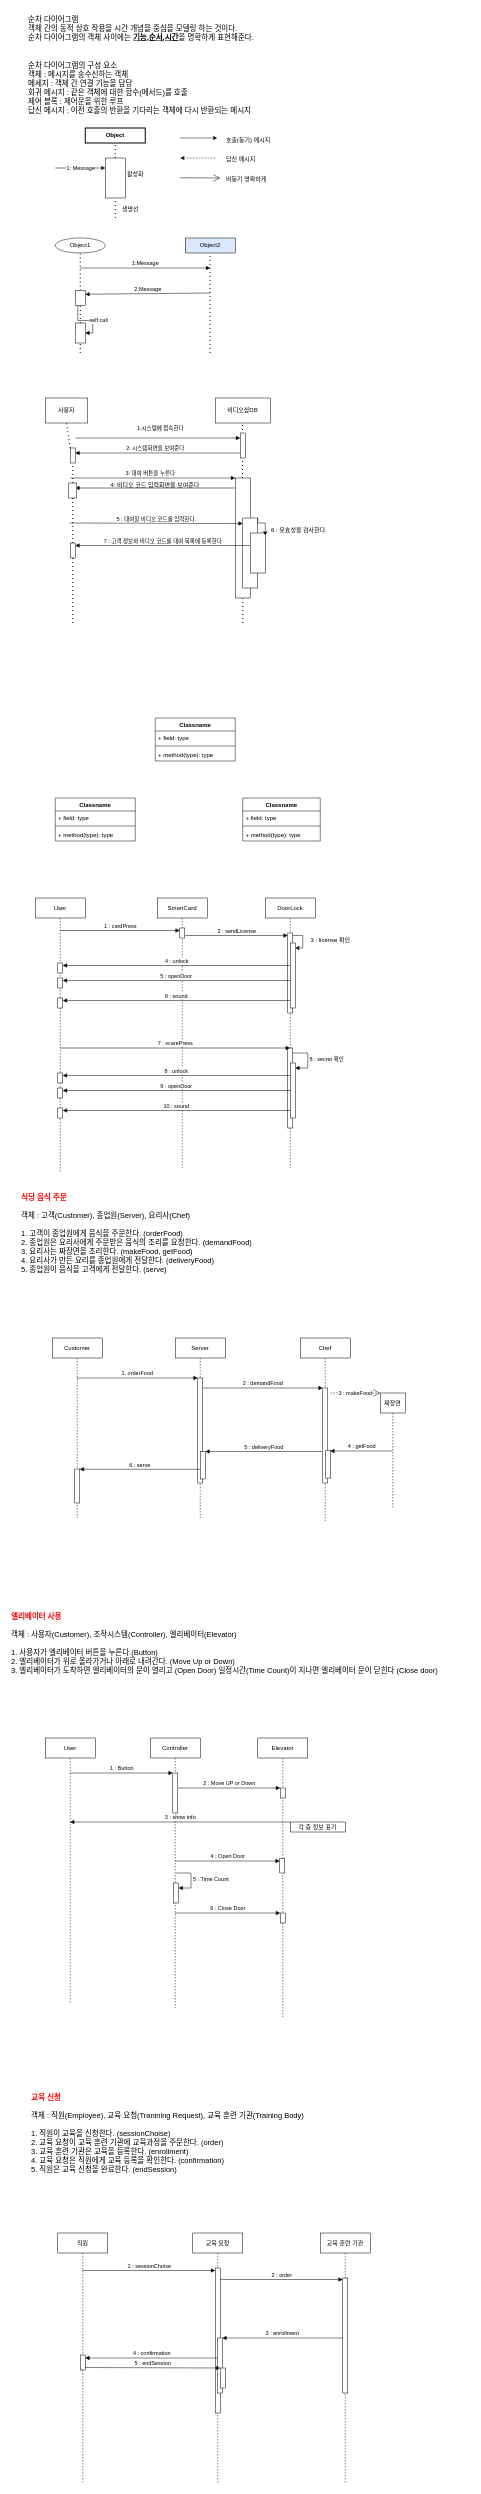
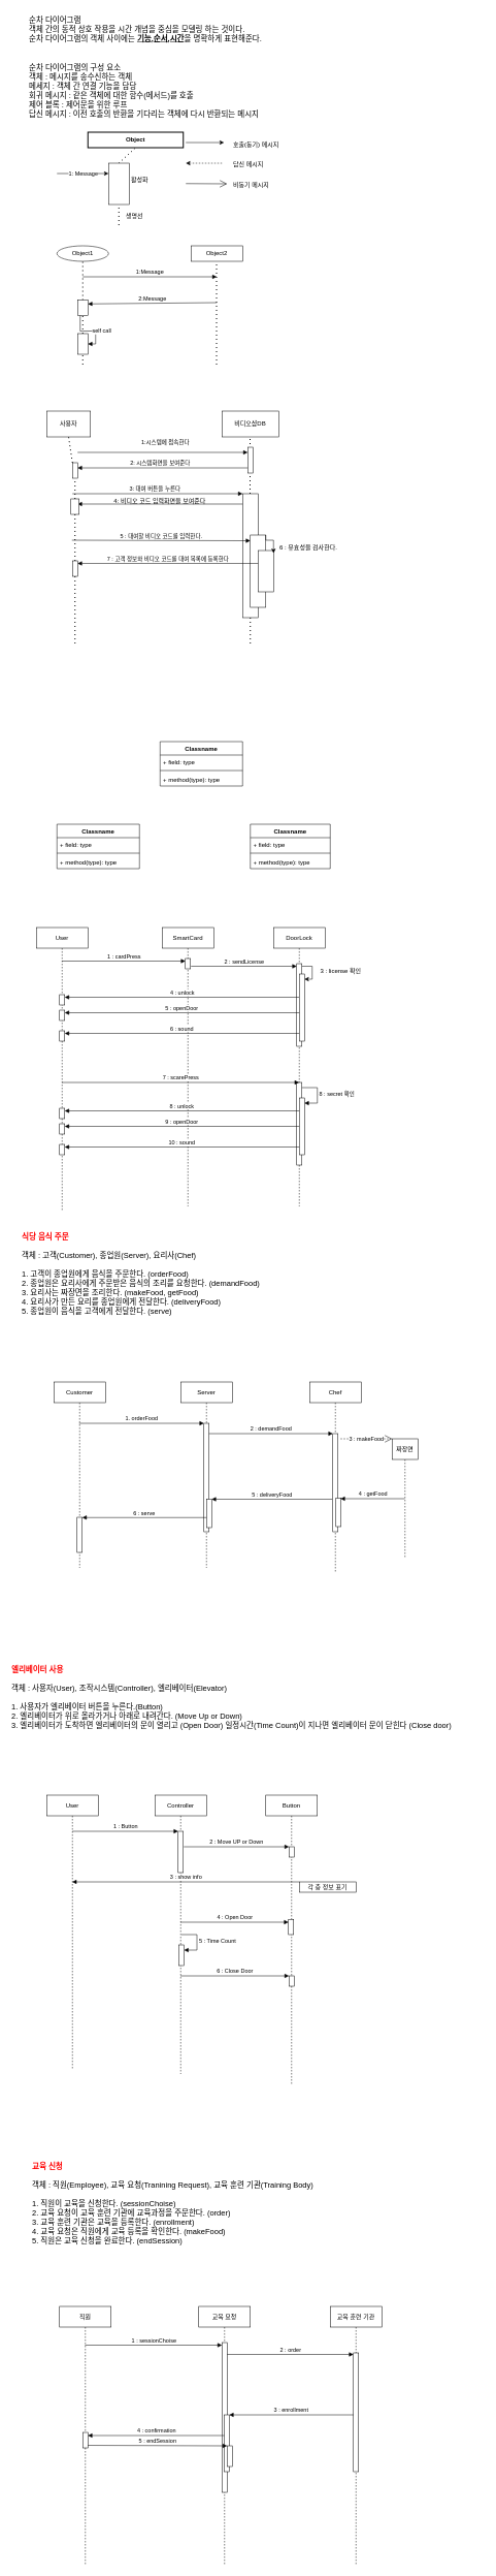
- <mxCell id="5" value="&lt;b&gt;Object&lt;/b&gt;" style="rounded=0;whiteSpace=wrap;html=1;strokeWidth=2;" vertex="1" parent="1"><mxGeometry x="170" y="255" width="120" height="30" as="geometry" /></mxCell>
+ <mxCell id="5" value="&lt;b&gt;Object&lt;/b&gt;" style="rounded=0;whiteSpace=wrap;html=1;strokeWidth=2;" vertex="1" parent="1"><mxGeometry x="170" y="255" width="185" height="30" as="geometry" /></mxCell>
- <mxCell id="18" value="비동기 명확하게" style="text;html=1;align=left;verticalAlign=middle;resizable=0;points=[];autosize=1;strokeColor=none;fillColor=none;" vertex="1" parent="1"><mxGeometry x="450" y="343" width="100" height="30" as="geometry" /></mxCell>
+ <mxCell id="18" value="비동기 메시지" style="text;html=1;align=left;verticalAlign=middle;resizable=0;points=[];autosize=1;strokeColor=none;fillColor=none;" vertex="1" parent="1"><mxGeometry x="450" y="343" width="100" height="30" as="geometry" /></mxCell>
- <mxCell id="20" value="Object2" style="html=1;whiteSpace=wrap;fillColor=#dae8fc;" vertex="1" parent="1"><mxGeometry x="370" y="475" width="100" height="30" as="geometry" /></mxCell>
+ <mxCell id="20" value="Object2" style="html=1;whiteSpace=wrap;" vertex="1" parent="1"><mxGeometry x="370" y="475" width="100" height="30" as="geometry" /></mxCell>
- <mxCell id="110" value="&lt;b style=&quot;font-size: 15px;&quot;&gt;&lt;font style=&quot;font-size: 15px;&quot; color=&quot;#ff0000&quot;&gt;엘리베이터 사용&lt;/font&gt;&lt;/b&gt;&lt;div style=&quot;font-size: 15px;&quot;&gt;&lt;font style=&quot;font-size: 15px;&quot;&gt;&lt;br&gt;&lt;/font&gt;&lt;/div&gt;&lt;div style=&quot;font-size: 15px;&quot;&gt;&lt;font style=&quot;font-size: 15px;&quot;&gt;객체 : 사용자(Customer), 조작시스템(Controller), 엘리베이터(Elevator)&lt;/font&gt;&lt;/div&gt;&lt;div style=&quot;font-size: 15px;&quot;&gt;&lt;font style=&quot;font-size: 15px;&quot;&gt;&lt;br&gt;&lt;/font&gt;&lt;/div&gt;&lt;div style=&quot;font-size: 15px;&quot;&gt;&lt;font style=&quot;font-size: 15px;&quot;&gt;1. 사용자가 엘리베이터 버튼을 누른다.(Button)&lt;/font&gt;&lt;/div&gt;&lt;div style=&quot;font-size: 15px;&quot;&gt;&lt;font style=&quot;font-size: 15px;&quot;&gt;2. 엘리베이터가 위로 올라가거나 아래로 내려간다. (Move Up or Down)&lt;/font&gt;&lt;/div&gt;&lt;div style=&quot;font-size: 15px;&quot;&gt;&lt;font style=&quot;font-size: 15px;&quot;&gt;3. 엘리베이터가 도착하면 엘리베이터의 문이 열리고 (Open Door) 일정시간(Time Count)이 지나면 엘리베이터 문이 닫힌다 (Close door)&lt;/font&gt;&lt;/div&gt;" style="text;html=1;align=left;verticalAlign=middle;resizable=0;points=[];autosize=1;strokeColor=none;fillColor=none;" vertex="1" parent="1"><mxGeometry y="3215" width="920" height="140" as="geometry" x="20" /></mxCell>
+ <mxCell id="110" value="&lt;b style=&quot;font-size: 15px;&quot;&gt;&lt;font style=&quot;font-size: 15px;&quot; color=&quot;#ff0000&quot;&gt;엘리베이터 사용&lt;/font&gt;&lt;/b&gt;&lt;div style=&quot;font-size: 15px;&quot;&gt;&lt;font style=&quot;font-size: 15px;&quot;&gt;&lt;br&gt;&lt;/font&gt;&lt;/div&gt;&lt;div style=&quot;font-size: 15px;&quot;&gt;&lt;font style=&quot;font-size: 15px;&quot;&gt;객체 : 사용자(User), 조작시스템(Controller), 엘리베이터(Elevator)&lt;/font&gt;&lt;/div&gt;&lt;div style=&quot;font-size: 15px;&quot;&gt;&lt;font style=&quot;font-size: 15px;&quot;&gt;&lt;br&gt;&lt;/font&gt;&lt;/div&gt;&lt;div style=&quot;font-size: 15px;&quot;&gt;&lt;font style=&quot;font-size: 15px;&quot;&gt;1. 사용자가 엘리베이터 버튼을 누른다.(Button)&lt;/font&gt;&lt;/div&gt;&lt;div style=&quot;font-size: 15px;&quot;&gt;&lt;font style=&quot;font-size: 15px;&quot;&gt;2. 엘리베이터가 위로 올라가거나 아래로 내려간다. (Move Up or Down)&lt;/font&gt;&lt;/div&gt;&lt;div style=&quot;font-size: 15px;&quot;&gt;&lt;font style=&quot;font-size: 15px;&quot;&gt;3. 엘리베이터가 도착하면 엘리베이터의 문이 열리고 (Open Door) 일정시간(Time Count)이 지나면 엘리베이터 문이 닫힌다 (Close door)&lt;/font&gt;&lt;/div&gt;" style="text;html=1;align=left;verticalAlign=middle;resizable=0;points=[];autosize=1;strokeColor=none;fillColor=none;" vertex="1" parent="1"><mxGeometry y="3215" width="920" height="140" as="geometry" x="20" /></mxCell>
- <mxCell id="116" value="Elevator" style="shape=umlLifeline;perimeter=lifelinePerimeter;whiteSpace=wrap;html=1;container=1;dropTarget=0;collapsible=0;recursiveResize=0;outlineConnect=0;portConstraint=eastwest;newEdgeStyle={&quot;curved&quot;:0,&quot;rounded&quot;:0};" vertex="1" parent="1"><mxGeometry x="515" y="3475" width="100" height="560" as="geometry" /></mxCell>
+ <mxCell id="116" value="Button" style="shape=umlLifeline;perimeter=lifelinePerimeter;whiteSpace=wrap;html=1;container=1;dropTarget=0;collapsible=0;recursiveResize=0;outlineConnect=0;portConstraint=eastwest;newEdgeStyle={&quot;curved&quot;:0,&quot;rounded&quot;:0};" vertex="1" parent="1"><mxGeometry x="515" y="3475" width="100" height="560" as="geometry" /></mxCell>
- <mxCell id="126" value="&lt;b style=&quot;font-size: 15px;&quot;&gt;&lt;font style=&quot;font-size: 15px;&quot; color=&quot;#ff0000&quot;&gt;교육 신청&lt;/font&gt;&lt;/b&gt;&lt;div style=&quot;font-size: 15px;&quot;&gt;&lt;font style=&quot;font-size: 15px;&quot;&gt;&lt;br&gt;&lt;/font&gt;&lt;/div&gt;&lt;div style=&quot;font-size: 15px;&quot;&gt;&lt;font style=&quot;font-size: 15px;&quot;&gt;객체 : 직원(Employee), 교육 요청(Tranining Request), 교육 훈련 기관(Training Body)&lt;/font&gt;&lt;/div&gt;&lt;div style=&quot;font-size: 15px;&quot;&gt;&lt;font style=&quot;font-size: 15px;&quot;&gt;&lt;br&gt;&lt;/font&gt;&lt;/div&gt;&lt;div style=&quot;font-size: 15px;&quot;&gt;&lt;font style=&quot;font-size: 15px;&quot;&gt;1. 직원이 교육을 신청한다. (sessionChoise)&lt;/font&gt;&lt;/div&gt;&lt;div style=&quot;font-size: 15px;&quot;&gt;&lt;font style=&quot;font-size: 15px;&quot;&gt;2. 교육 요청이 교육 훈련 기관에 교육과정을 주문한다. (order)&lt;/font&gt;&lt;/div&gt;&lt;div style=&quot;font-size: 15px;&quot;&gt;&lt;font style=&quot;font-size: 15px;&quot;&gt;3. 교육 훈련 기관은 교육을 등록한다. (enrollment)&lt;/font&gt;&lt;/div&gt;&lt;div style=&quot;font-size: 15px;&quot;&gt;&lt;font style=&quot;font-size: 15px;&quot;&gt;4. 교육 요청은 직원에게 교육 등록을 확인한다. (confirmation)&lt;/font&gt;&lt;/div&gt;&lt;div style=&quot;font-size: 15px;&quot;&gt;&lt;font style=&quot;font-size: 15px;&quot;&gt;5. 직원은 교육 신청을 완료한다. (endSession)&lt;/font&gt;&lt;/div&gt;" style="text;html=1;align=left;verticalAlign=middle;resizable=0;points=[];autosize=1;strokeColor=none;fillColor=none;" vertex="1" parent="1"><mxGeometry x="60" y="4175" width="590" height="180" as="geometry" /></mxCell>
+ <mxCell id="126" value="&lt;b style=&quot;font-size: 15px;&quot;&gt;&lt;font style=&quot;font-size: 15px;&quot; color=&quot;#ff0000&quot;&gt;교육 신청&lt;/font&gt;&lt;/b&gt;&lt;div style=&quot;font-size: 15px;&quot;&gt;&lt;font style=&quot;font-size: 15px;&quot;&gt;&lt;br&gt;&lt;/font&gt;&lt;/div&gt;&lt;div style=&quot;font-size: 15px;&quot;&gt;&lt;font style=&quot;font-size: 15px;&quot;&gt;객체 : 직원(Employee), 교육 요청(Tranining Request), 교육 훈련 기관(Training Body)&lt;/font&gt;&lt;/div&gt;&lt;div style=&quot;font-size: 15px;&quot;&gt;&lt;font style=&quot;font-size: 15px;&quot;&gt;&lt;br&gt;&lt;/font&gt;&lt;/div&gt;&lt;div style=&quot;font-size: 15px;&quot;&gt;&lt;font style=&quot;font-size: 15px;&quot;&gt;1. 직원이 교육을 신청한다. (sessionChoise)&lt;/font&gt;&lt;/div&gt;&lt;div style=&quot;font-size: 15px;&quot;&gt;&lt;font style=&quot;font-size: 15px;&quot;&gt;2. 교육 요청이 교육 훈련 기관에 교육과정을 주문한다. (order)&lt;/font&gt;&lt;/div&gt;&lt;div style=&quot;font-size: 15px;&quot;&gt;&lt;font style=&quot;font-size: 15px;&quot;&gt;3. 교육 훈련 기관은 교육을 등록한다. (enrollment)&lt;/font&gt;&lt;/div&gt;&lt;div style=&quot;font-size: 15px;&quot;&gt;&lt;font style=&quot;font-size: 15px;&quot;&gt;4. 교육 요청은 직원에게 교육 등록을 확인한다. (makeFood)&lt;/font&gt;&lt;/div&gt;&lt;div style=&quot;font-size: 15px;&quot;&gt;&lt;font style=&quot;font-size: 15px;&quot;&gt;5. 직원은 교육 신청을 완료한다. (endSession)&lt;/font&gt;&lt;/div&gt;" style="text;html=1;align=left;verticalAlign=middle;resizable=0;points=[];autosize=1;strokeColor=none;fillColor=none;" vertex="1" parent="1"><mxGeometry x="60" y="4175" width="590" height="180" as="geometry" /></mxCell>
